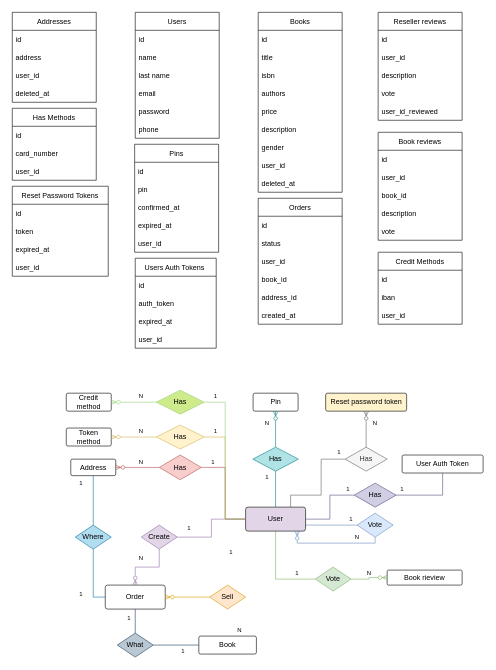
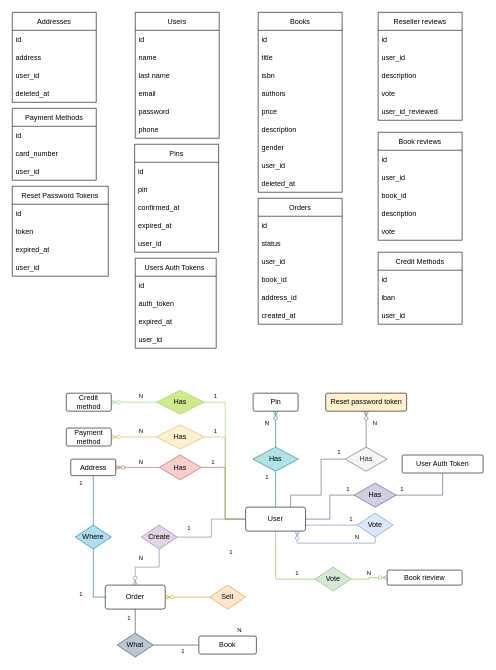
- <mxCell id="14" value="Has Methods" style="swimlane;fontStyle=0;childLayout=stackLayout;horizontal=1;startSize=30;horizontalStack=0;resizeParent=1;resizeParentMax=0;resizeLast=0;collapsible=1;marginBottom=0;" parent="1" vertex="1"><mxGeometry x="20" y="180" width="140" height="120" as="geometry" /></mxCell>
+ <mxCell id="14" value="Payment Methods" style="swimlane;fontStyle=0;childLayout=stackLayout;horizontal=1;startSize=30;horizontalStack=0;resizeParent=1;resizeParentMax=0;resizeLast=0;collapsible=1;marginBottom=0;" parent="1" vertex="1"><mxGeometry x="20" y="180" width="140" height="120" as="geometry" /></mxCell>
- <mxCell id="69" value="Token method" style="rounded=1;arcSize=10;whiteSpace=wrap;html=1;align=center;" parent="1" vertex="1"><mxGeometry x="110" y="713.12" width="75" height="30" as="geometry" /></mxCell>
+ <mxCell id="69" value="Payment method" style="rounded=1;arcSize=10;whiteSpace=wrap;html=1;align=center;" parent="1" vertex="1"><mxGeometry x="110" y="713.12" width="75" height="30" as="geometry" /></mxCell>
- <mxCell id="66" value="User" style="rounded=1;arcSize=10;whiteSpace=wrap;html=1;align=center;fillColor=#e1d5e7;" parent="1" vertex="1"><mxGeometry x="409" y="845" width="100" height="40" as="geometry" /></mxCell>
+ <mxCell id="66" value="User" style="rounded=1;arcSize=10;whiteSpace=wrap;html=1;align=center;" parent="1" vertex="1"><mxGeometry x="409" y="845" width="100" height="40" as="geometry" /></mxCell>
